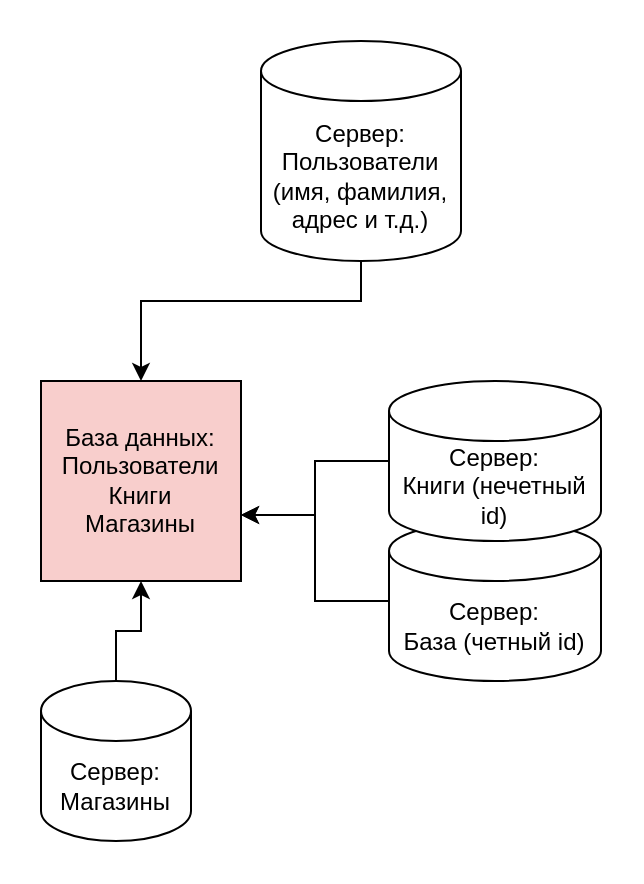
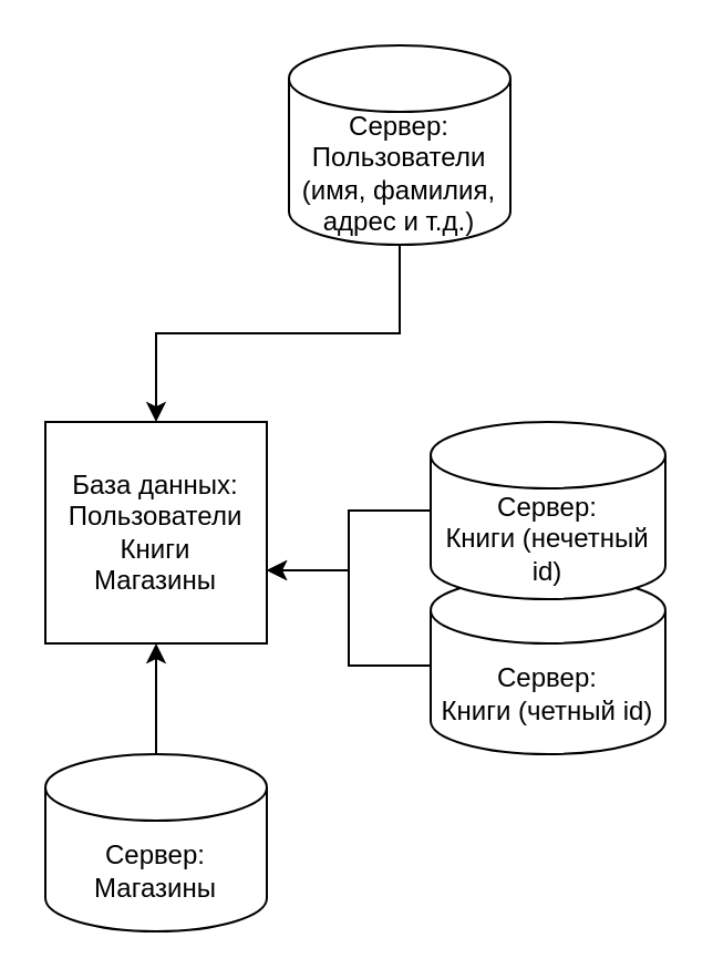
- <mxCell id="10" value="Сервер:&lt;br&gt;Пользователи (имя, фамилия, адрес и т.д.)" style="shape=cylinder3;whiteSpace=wrap;html=1;boundedLbl=1;backgroundOutline=1;size=15;" vertex="1" parent="1"><mxGeometry x="130" y="20" width="100" height="110" as="geometry" /></mxCell>
+ <mxCell id="10" value="Сервер:&lt;br&gt;Пользователи (имя, фамилия, адрес и т.д.)" style="shape=cylinder3;whiteSpace=wrap;html=1;boundedLbl=1;backgroundOutline=1;size=15;" vertex="1" parent="1"><mxGeometry x="130" y="20" width="100" height="90" as="geometry" /></mxCell>
- <mxCell id="2" value="База данных:&lt;br&gt;Пользователи&lt;br&gt;Книги&lt;br&gt;Магазины" style="whiteSpace=wrap;html=1;aspect=fixed;fillColor=#f8cecc;" vertex="1" parent="1"><mxGeometry x="20" y="190" width="100" height="100" as="geometry" /></mxCell>
+ <mxCell id="2" value="База данных:&lt;br&gt;Пользователи&lt;br&gt;Книги&lt;br&gt;Магазины" style="whiteSpace=wrap;html=1;aspect=fixed;" vertex="1" parent="1"><mxGeometry x="20" y="190" width="100" height="100" as="geometry" /></mxCell>
- <mxCell id="6" value="Сервер:&lt;br&gt;База (четный id)" style="shape=cylinder3;whiteSpace=wrap;html=1;boundedLbl=1;backgroundOutline=1;size=15;" vertex="1" parent="1"><mxGeometry x="194" y="260" width="106" height="80" as="geometry" /></mxCell>
+ <mxCell id="6" value="Сервер:&lt;br&gt;Книги (четный id)" style="shape=cylinder3;whiteSpace=wrap;html=1;boundedLbl=1;backgroundOutline=1;size=15;" vertex="1" parent="1"><mxGeometry x="194" y="260" width="106" height="80" as="geometry" /></mxCell>
- <mxCell id="4" value="Сервер:&lt;br&gt;Магазины" style="shape=cylinder3;whiteSpace=wrap;html=1;boundedLbl=1;backgroundOutline=1;size=15;" vertex="1" parent="1"><mxGeometry x="20" y="340" width="75" height="80" as="geometry" /></mxCell>
+ <mxCell id="4" value="Сервер:&lt;br&gt;Магазины" style="shape=cylinder3;whiteSpace=wrap;html=1;boundedLbl=1;backgroundOutline=1;size=15;" vertex="1" parent="1"><mxGeometry x="20" y="340" width="100" height="80" as="geometry" /></mxCell>
